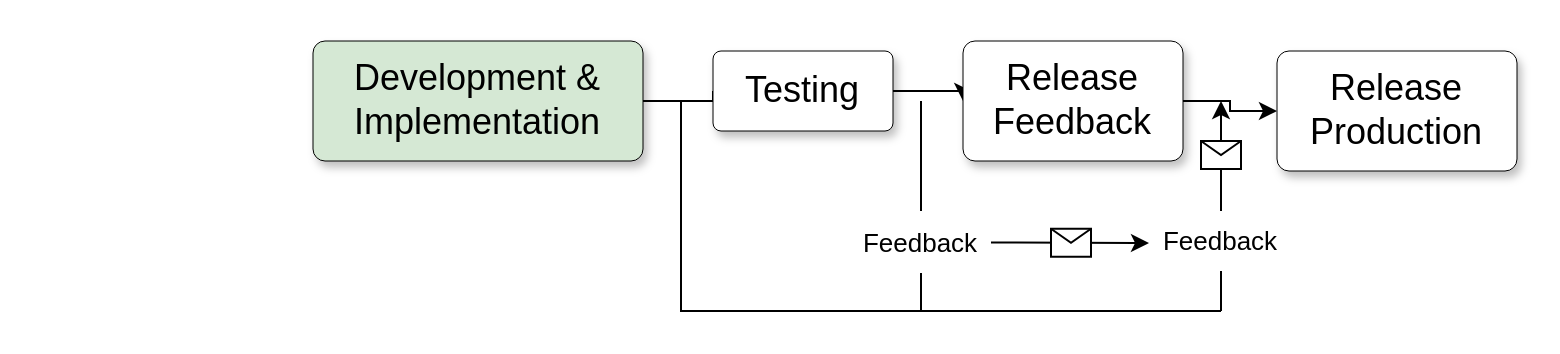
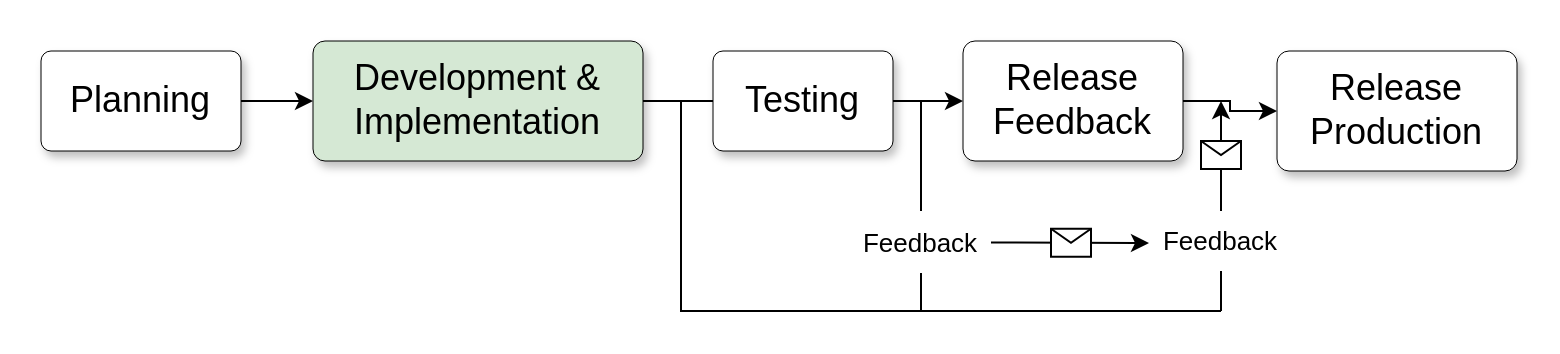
- <mxCell id="7" value="&lt;font style=&quot;font-size: 18px;&quot;&gt;Testing&lt;/font&gt;" style="html=1;whiteSpace=wrap;rounded=1;arcSize=10;shadow=1;strokeWidth=0.5;" vertex="1" parent="1"><mxGeometry x="356" y="25" width="90" height="40" as="geometry" /></mxCell>
+ <mxCell id="7" value="&lt;font style=&quot;font-size: 18px;&quot;&gt;Testing&lt;/font&gt;" style="html=1;whiteSpace=wrap;rounded=1;arcSize=10;shadow=1;strokeWidth=0.5;" vertex="1" parent="1"><mxGeometry x="356" y="25" width="90" height="50" as="geometry" /></mxCell>
+ <mxCell id="3" value="&lt;font style=&quot;font-size: 18px;&quot;&gt;Planning&lt;/font&gt;" style="html=1;whiteSpace=wrap;rounded=1;arcSize=10;shadow=1;strokeWidth=0.5;" vertex="1" parent="1"><mxGeometry x="20" y="25" width="100" height="50" as="geometry" /></mxCell>
+ <mxCell id="2" style="edgeStyle=orthogonalEdgeStyle;rounded=0;orthogonalLoop=1;jettySize=auto;html=1;exitX=1;exitY=0.5;exitDx=0;exitDy=0;entryX=0;entryY=0.5;entryDx=0;entryDy=0;" edge="1" parent="1" source="3" target="5"><mxGeometry relative="1" as="geometry" /></mxCell>
